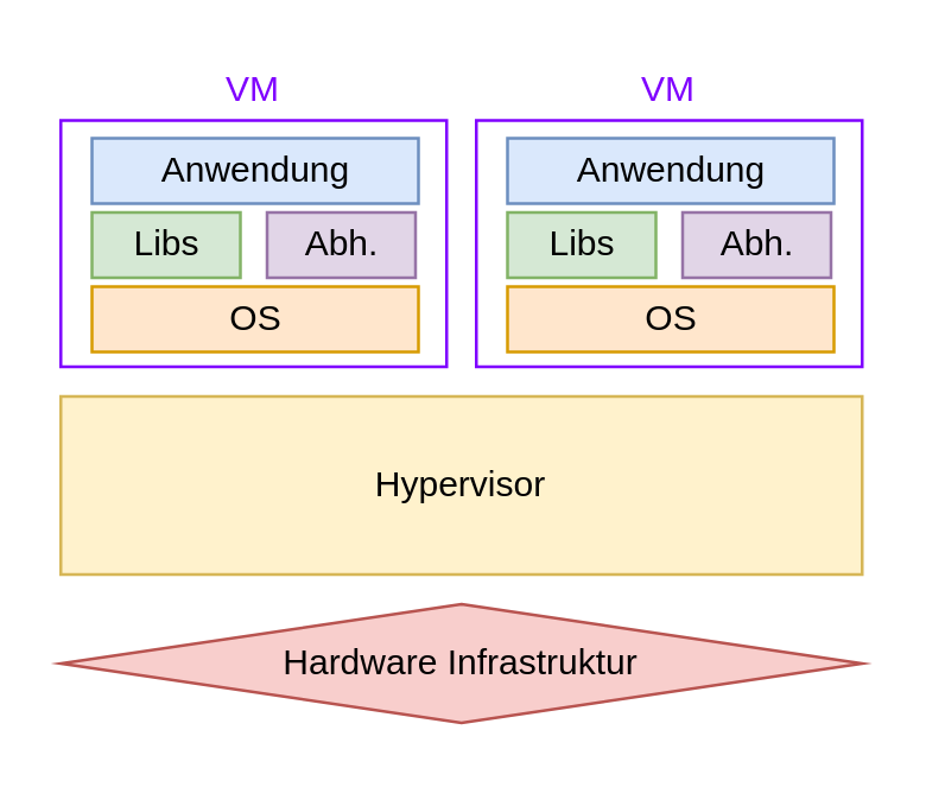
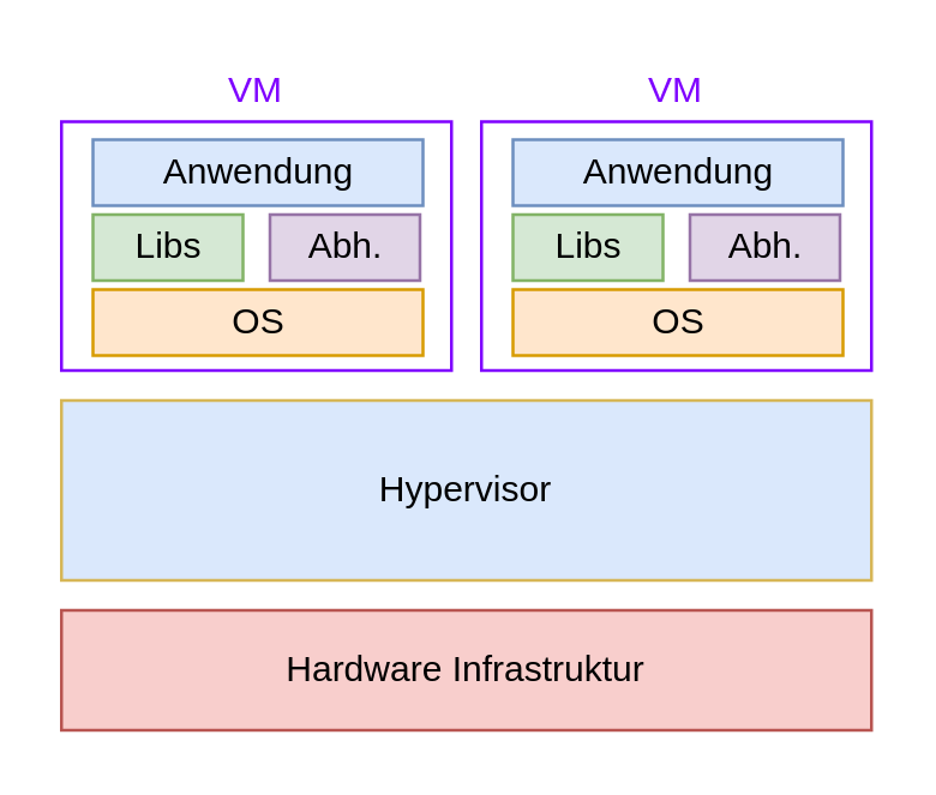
- <mxCell id="3" value="Hypervisor" style="rounded=0;whiteSpace=wrap;html=1;fillColor=#fff2cc;strokeColor=#d6b656;" vertex="1" parent="1"><mxGeometry x="20" y="133" width="270" height="60" as="geometry" /></mxCell>
+ <mxCell id="3" value="Hypervisor" style="rounded=0;whiteSpace=wrap;html=1;fillColor=#dae8fc;strokeColor=#d6b656;" vertex="1" parent="1"><mxGeometry x="20" y="133" width="270" height="60" as="geometry" /></mxCell>
- <mxCell id="2" value="Hardware Infrastruktur" style="rhombus;whiteSpace=wrap;html=1;fillColor=#f8cecc;strokeColor=#b85450;" vertex="1" parent="1"><mxGeometry x="20" y="203" width="270" height="40" as="geometry" /></mxCell>
+ <mxCell id="2" value="Hardware Infrastruktur" style="rounded=0;whiteSpace=wrap;html=1;fillColor=#f8cecc;strokeColor=#b85450;" vertex="1" parent="1"><mxGeometry x="20" y="203" width="270" height="40" as="geometry" /></mxCell>
